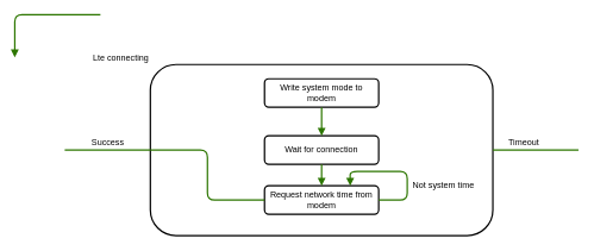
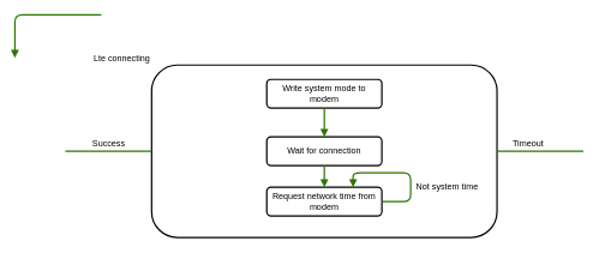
- <mxCell id="13" value="" style="endArrow=none;endFill=0;endSize=6;html=1;fillColor=#60a917;strokeColor=#2D7600;strokeWidth=2;exitX=0;exitY=0.5;exitDx=0;exitDy=0;entryX=0;entryY=0.5;entryDx=0;entryDy=0;" edge="1" parent="1" source="6" target="2"><mxGeometry width="100" relative="1" as="geometry"><mxPoint x="540" y="290" as="sourcePoint" /><mxPoint x="500" y="270" as="targetPoint" /><Array as="points"><mxPoint x="290" y="280" /><mxPoint x="290" y="250" /><mxPoint x="290" y="210" /></Array></mxGeometry></mxCell>
